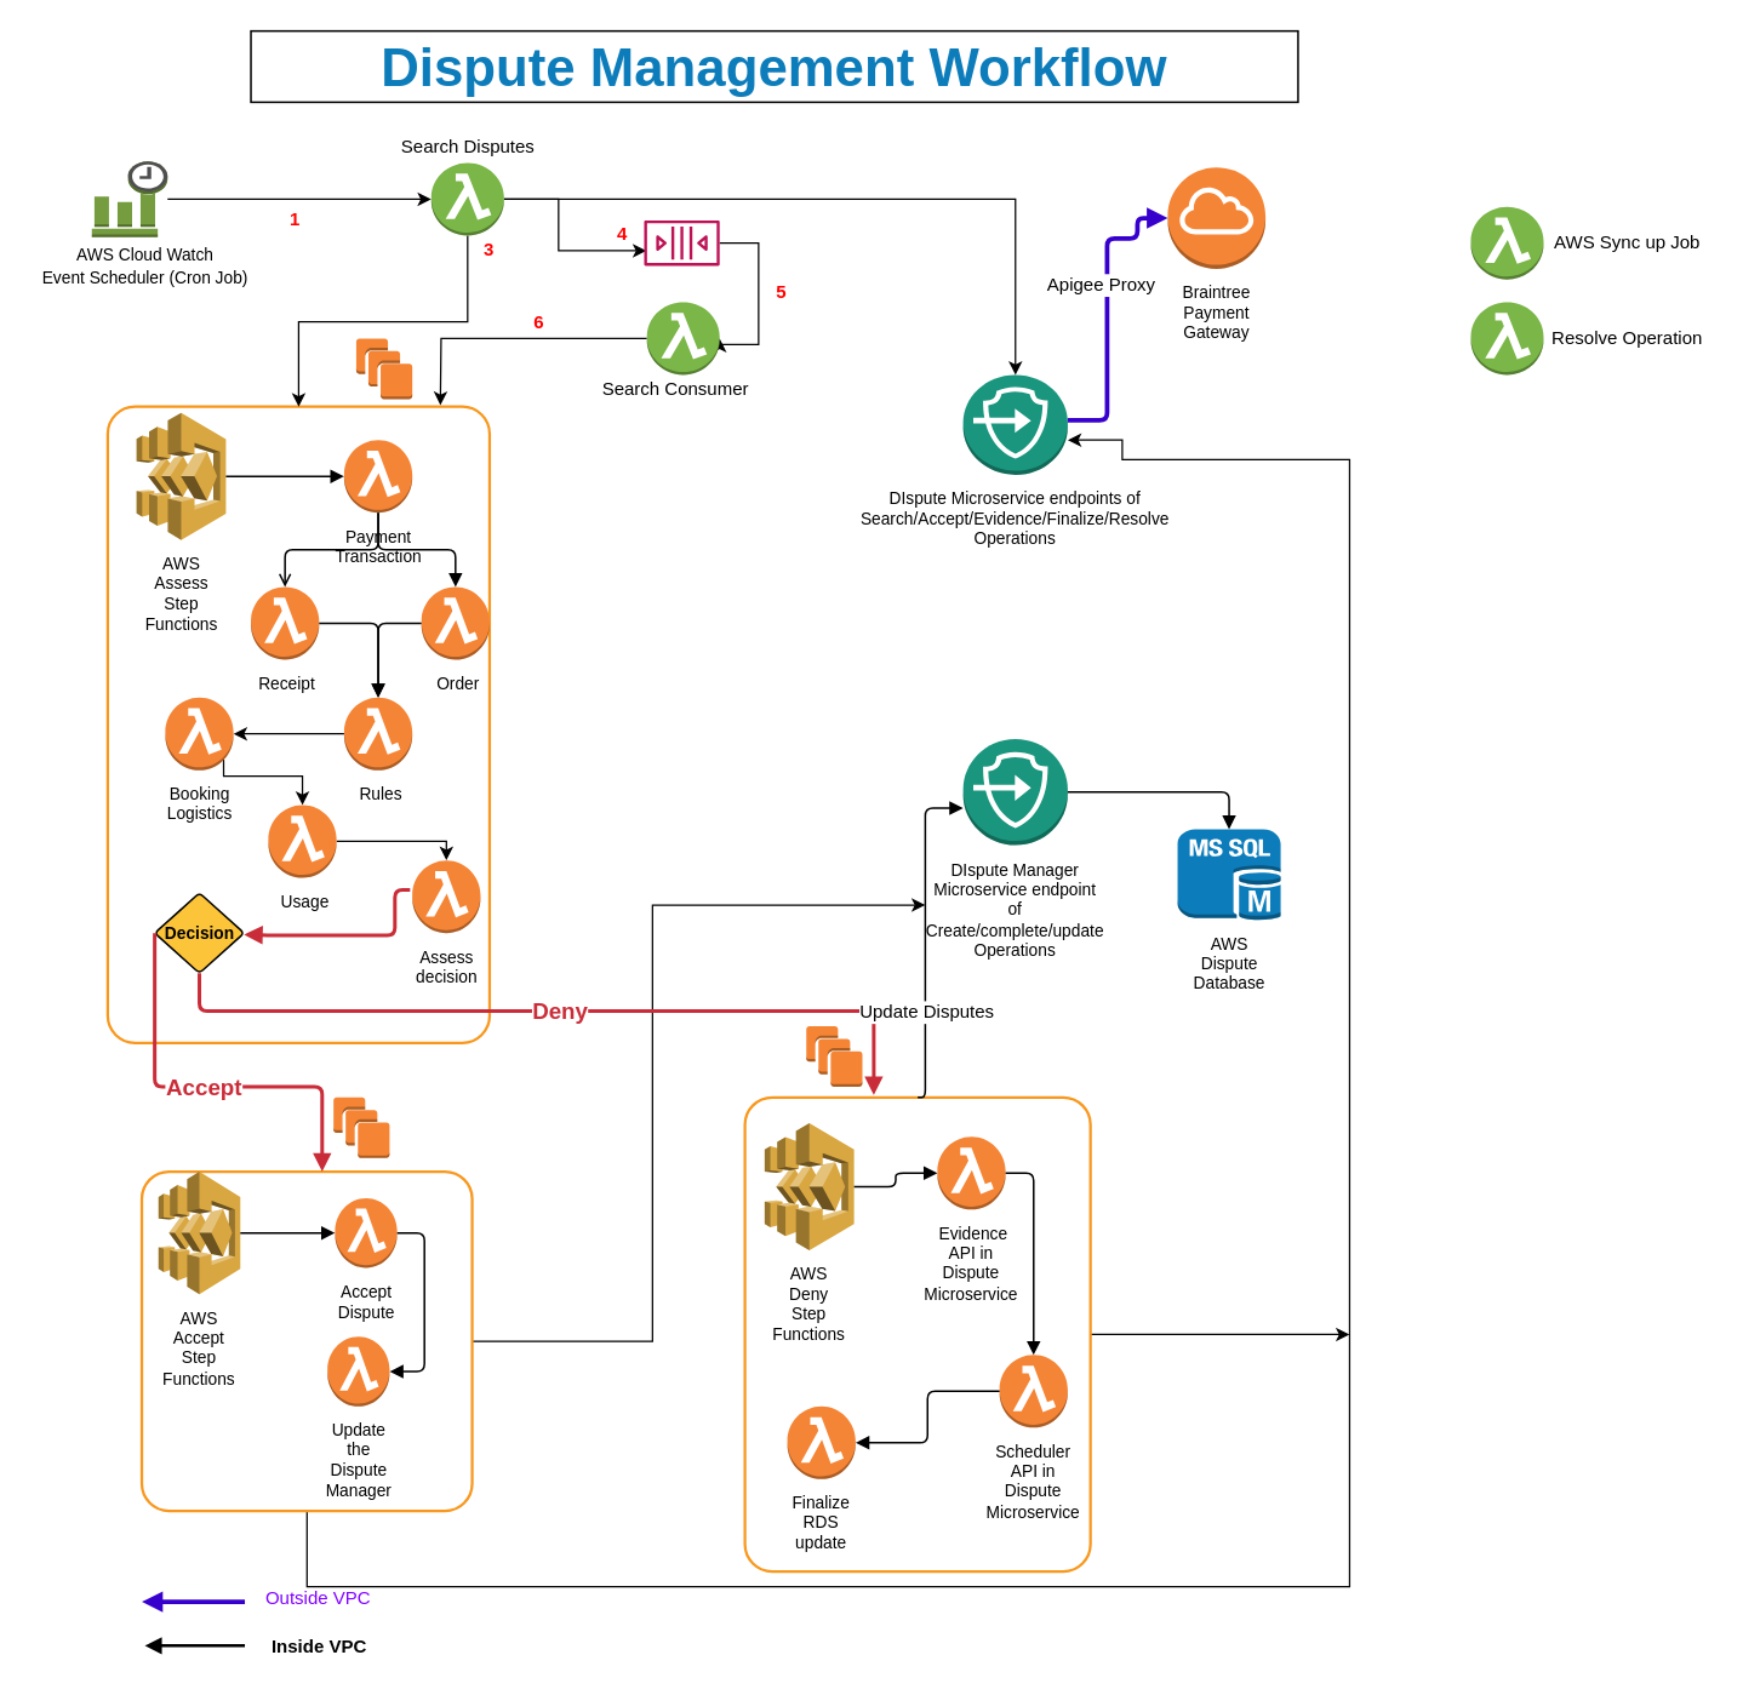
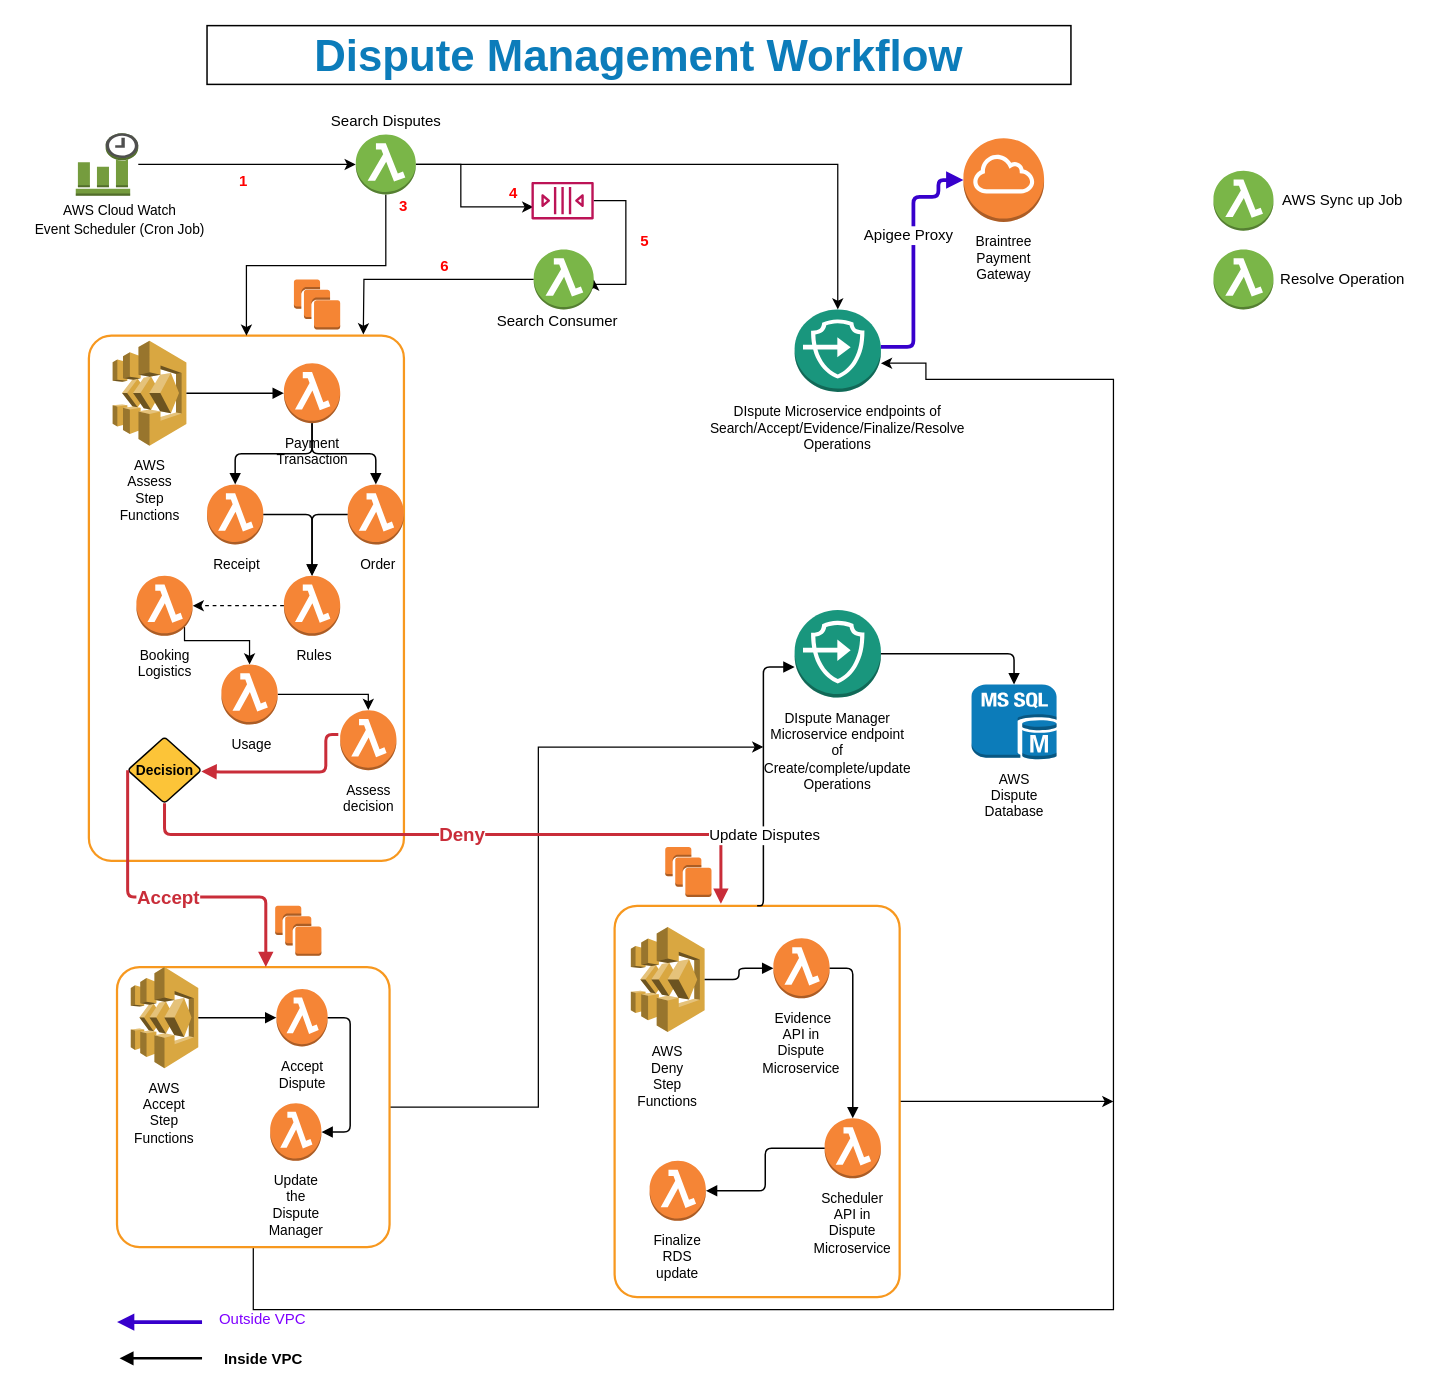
- <mxCell id="47" value="" style="html=1;jettySize=18;fontSize=11;strokeWidth=1.2;rounded=1;arcSize=10;edgeStyle=orthogonalEdgeStyle;startArrow=none;endArrow=open;endFill=1;exitX=0.5;exitY=0.75;exitPerimeter=1;entryX=0.5;entryY=0;entryPerimeter=1;" parent="1" source="10" target="12" edge="1"><mxGeometry width="100" height="100" relative="1" as="geometry" /></mxCell>
+ <mxCell id="47" value="" style="html=1;jettySize=18;fontSize=11;strokeWidth=1.2;rounded=1;arcSize=10;edgeStyle=orthogonalEdgeStyle;startArrow=none;endArrow=block;endFill=1;exitX=0.5;exitY=0.75;exitPerimeter=1;entryX=0.5;entryY=0;entryPerimeter=1;" parent="1" source="10" target="12" edge="1"><mxGeometry width="100" height="100" relative="1" as="geometry" /></mxCell>
- <mxCell id="49" style="edgeStyle=orthogonalEdgeStyle;rounded=0;orthogonalLoop=1;jettySize=auto;html=1;entryX=1;entryY=0.5;entryDx=0;entryDy=0;entryPerimeter=0;" parent="1" source="50" target="54" edge="1"><mxGeometry relative="1" as="geometry" /></mxCell>
+ <mxCell id="49" style="edgeStyle=orthogonalEdgeStyle;rounded=0;orthogonalLoop=1;jettySize=auto;html=1;entryX=1;entryY=0.5;entryDx=0;entryDy=0;entryPerimeter=0;dashed=1;" parent="1" source="50" target="54" edge="1"><mxGeometry relative="1" as="geometry" /></mxCell>
